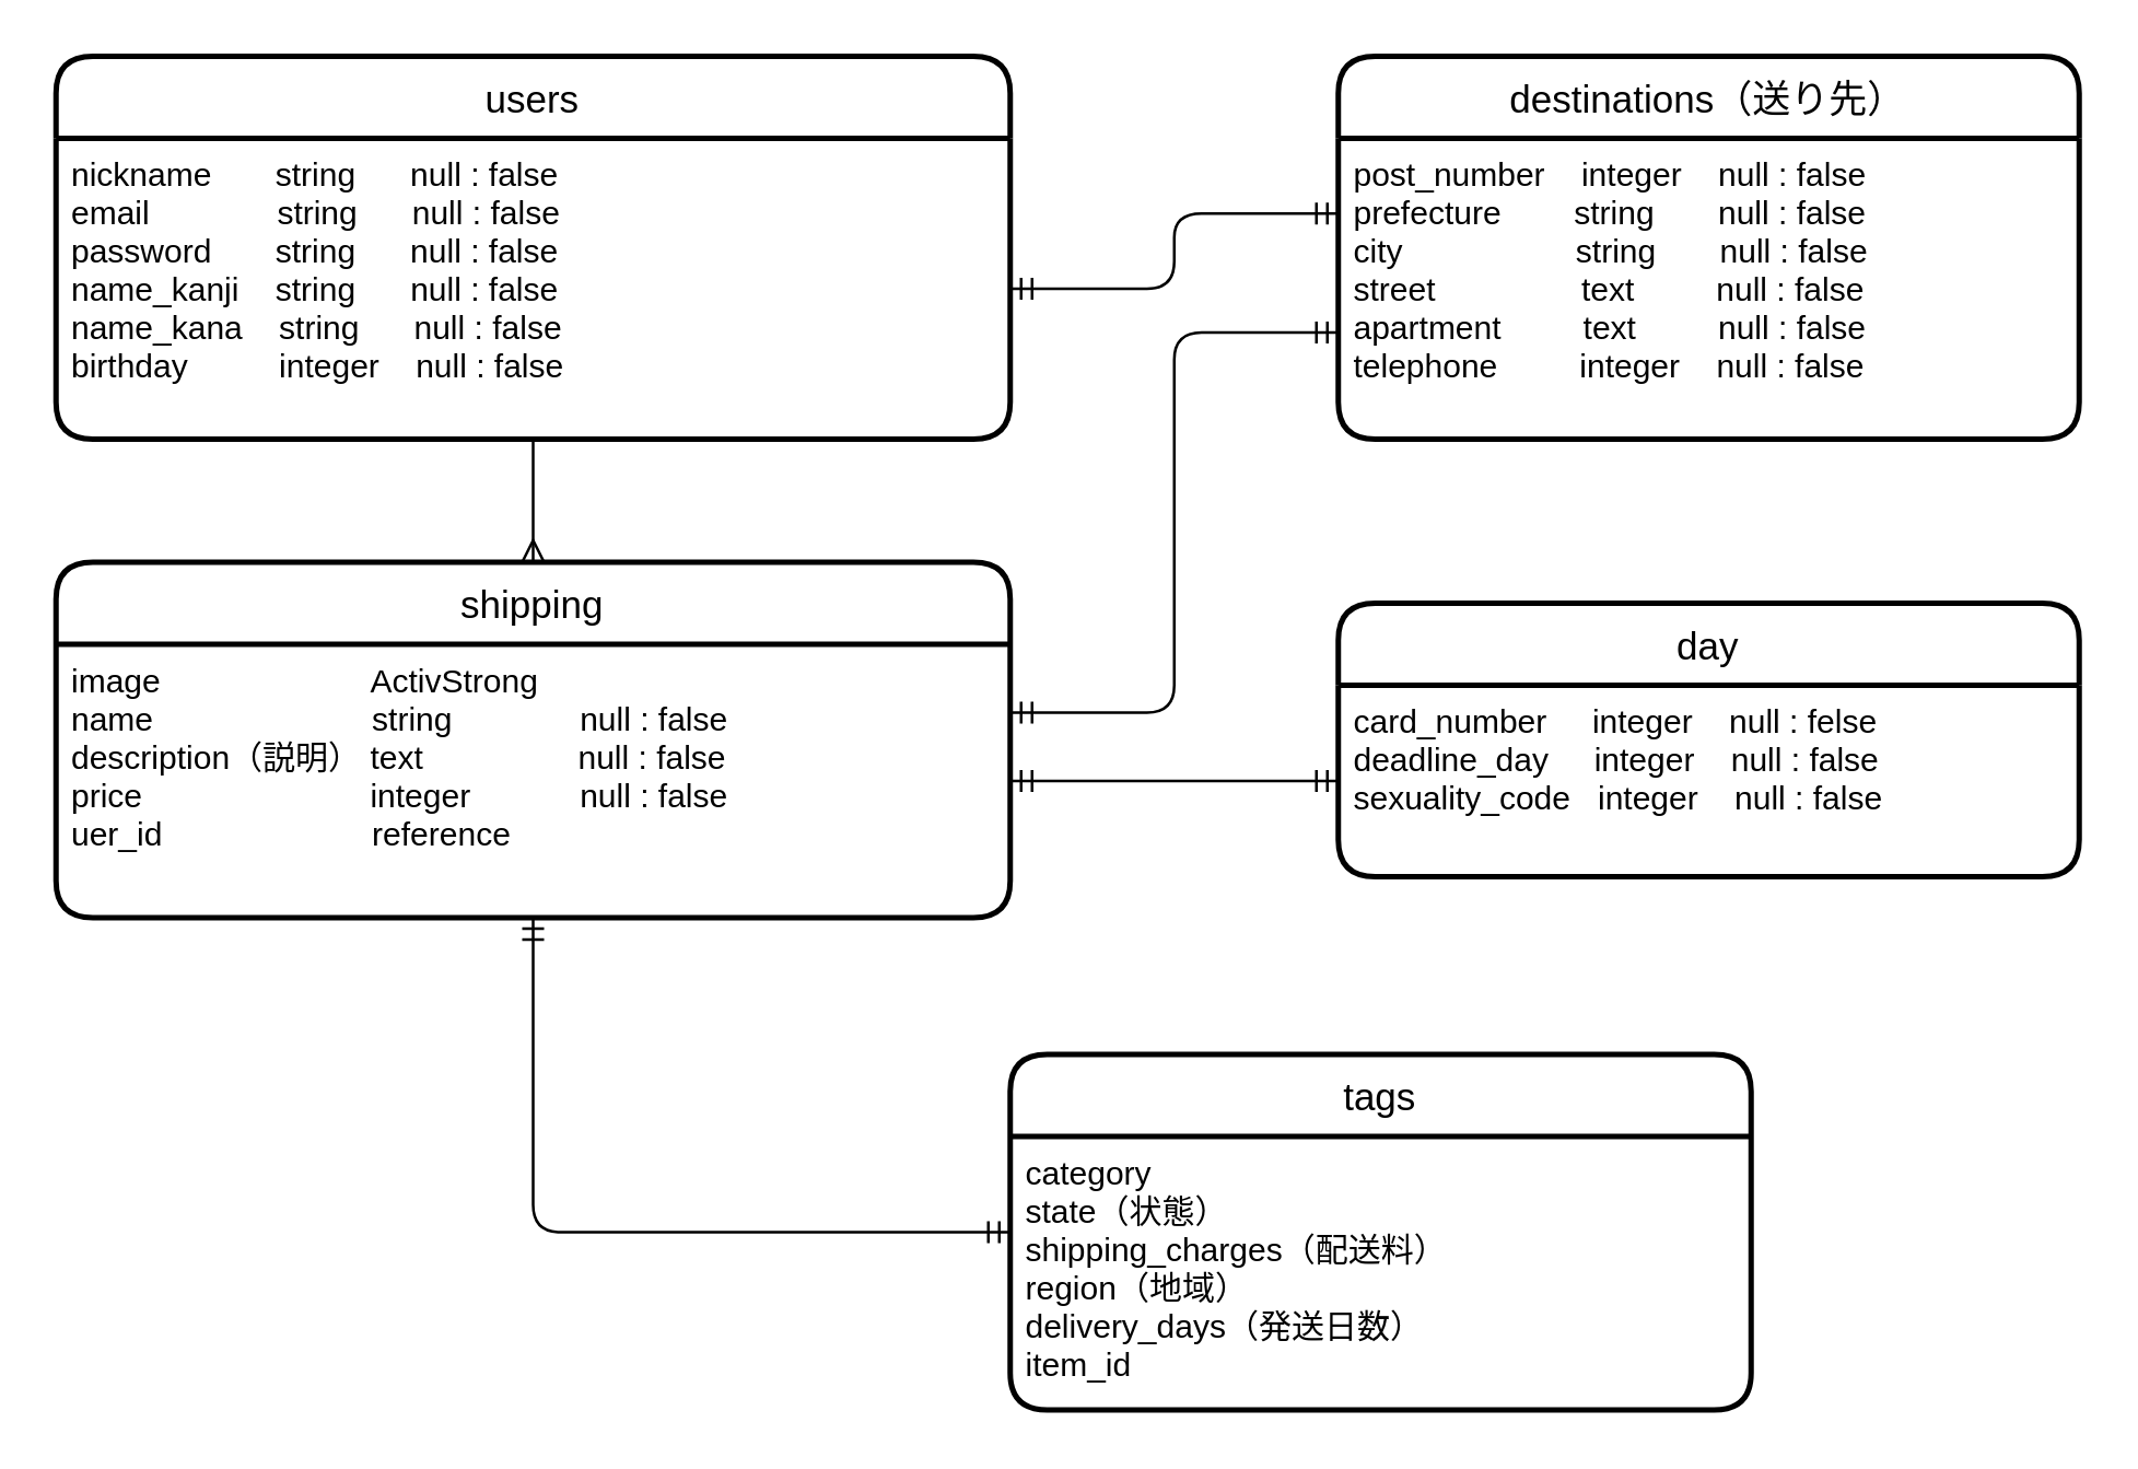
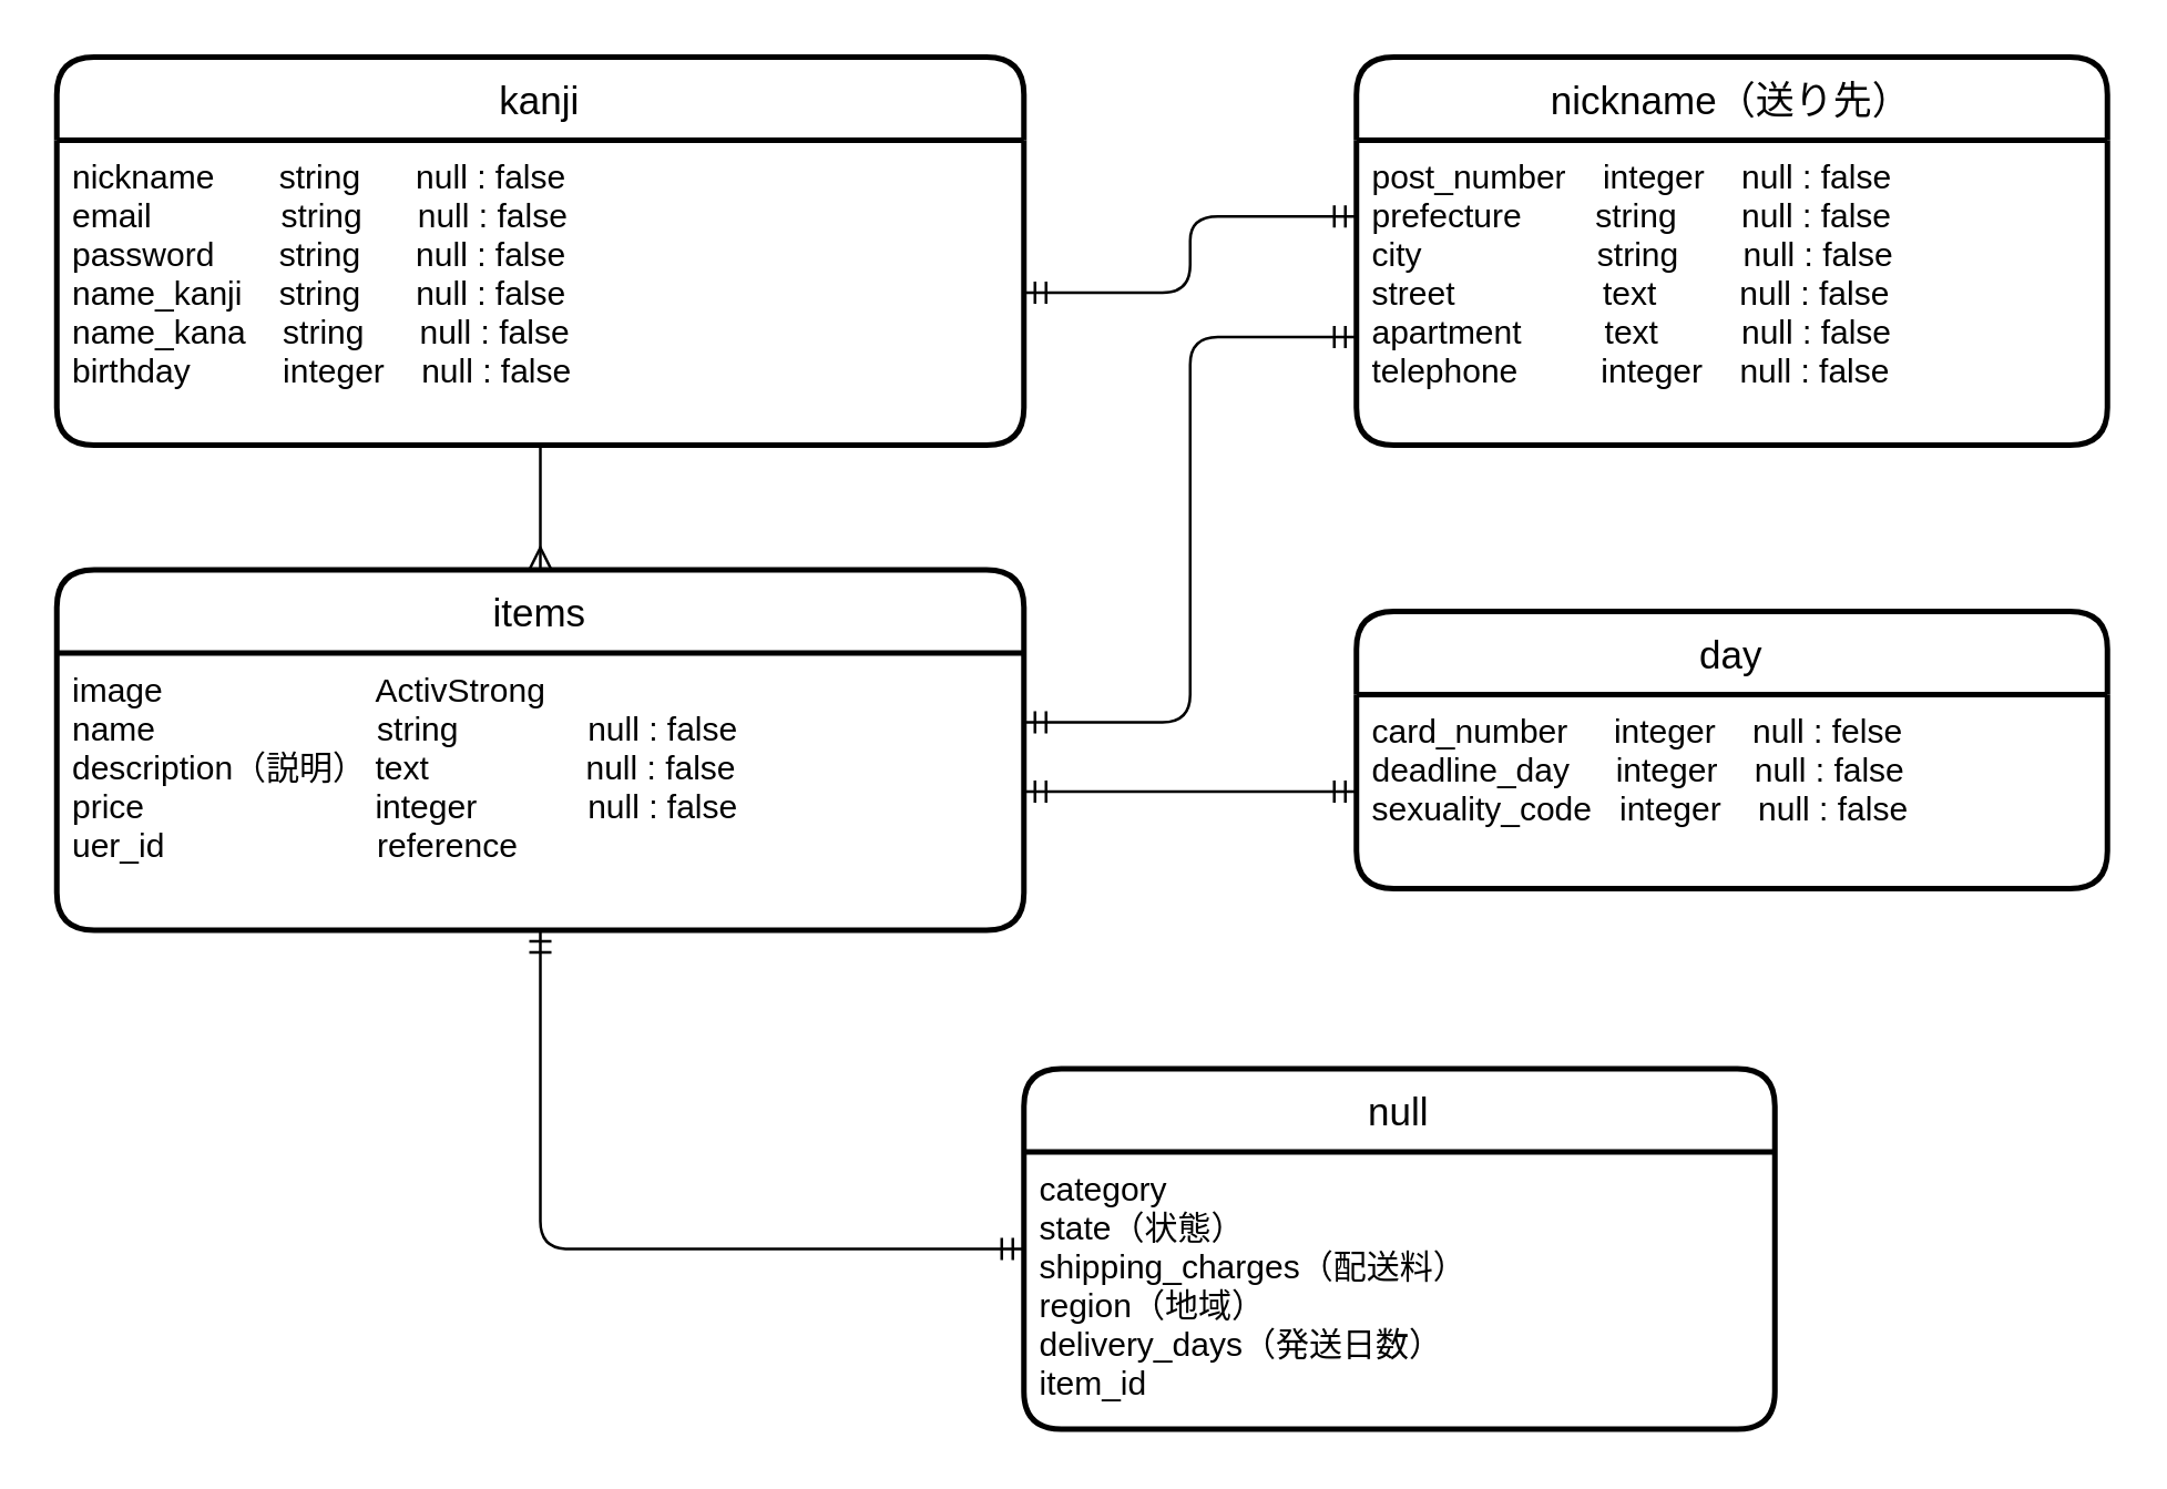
- <mxCell id="6" value="users" style="swimlane;childLayout=stackLayout;horizontal=1;startSize=30;horizontalStack=0;rounded=1;fontSize=14;fontStyle=0;strokeWidth=2;resizeParent=0;resizeLast=1;shadow=0;dashed=0;align=center;" parent="1" vertex="1"><mxGeometry x="20" y="20" width="349" height="140" as="geometry" /></mxCell>
+ <mxCell id="6" value="kanji" style="swimlane;childLayout=stackLayout;horizontal=1;startSize=30;horizontalStack=0;rounded=1;fontSize=14;fontStyle=0;strokeWidth=2;resizeParent=0;resizeLast=1;shadow=0;dashed=0;align=center;" parent="1" vertex="1"><mxGeometry x="20" y="20" width="349" height="140" as="geometry" /></mxCell>
- <mxCell id="10" value="destinations（送り先）" style="swimlane;childLayout=stackLayout;horizontal=1;startSize=30;horizontalStack=0;rounded=1;fontSize=14;fontStyle=0;strokeWidth=2;resizeParent=0;resizeLast=1;shadow=0;dashed=0;align=center;" parent="1" vertex="1"><mxGeometry x="489" y="20" width="271" height="140" as="geometry" /></mxCell>
+ <mxCell id="10" value="nickname（送り先）" style="swimlane;childLayout=stackLayout;horizontal=1;startSize=30;horizontalStack=0;rounded=1;fontSize=14;fontStyle=0;strokeWidth=2;resizeParent=0;resizeLast=1;shadow=0;dashed=0;align=center;" parent="1" vertex="1"><mxGeometry x="489" y="20" width="271" height="140" as="geometry" /></mxCell>
- <mxCell id="8" value="shipping" style="swimlane;childLayout=stackLayout;horizontal=1;startSize=30;horizontalStack=0;rounded=1;fontSize=14;fontStyle=0;strokeWidth=2;resizeParent=0;resizeLast=1;shadow=0;dashed=0;align=center;" parent="1" vertex="1"><mxGeometry x="20" y="205" width="349" height="130" as="geometry" /></mxCell>
+ <mxCell id="8" value="items" style="swimlane;childLayout=stackLayout;horizontal=1;startSize=30;horizontalStack=0;rounded=1;fontSize=14;fontStyle=0;strokeWidth=2;resizeParent=0;resizeLast=1;shadow=0;dashed=0;align=center;" parent="1" vertex="1"><mxGeometry x="20" y="205" width="349" height="130" as="geometry" /></mxCell>
- <mxCell id="15" value="tags" style="swimlane;childLayout=stackLayout;horizontal=1;startSize=30;horizontalStack=0;rounded=1;fontSize=14;fontStyle=0;strokeWidth=2;resizeParent=0;resizeLast=1;shadow=0;dashed=0;align=center;" parent="1" vertex="1"><mxGeometry x="369" y="385" width="271" height="130" as="geometry" /></mxCell>
+ <mxCell id="15" value="null" style="swimlane;childLayout=stackLayout;horizontal=1;startSize=30;horizontalStack=0;rounded=1;fontSize=14;fontStyle=0;strokeWidth=2;resizeParent=0;resizeLast=1;shadow=0;dashed=0;align=center;" parent="1" vertex="1"><mxGeometry x="369" y="385" width="271" height="130" as="geometry" /></mxCell>
